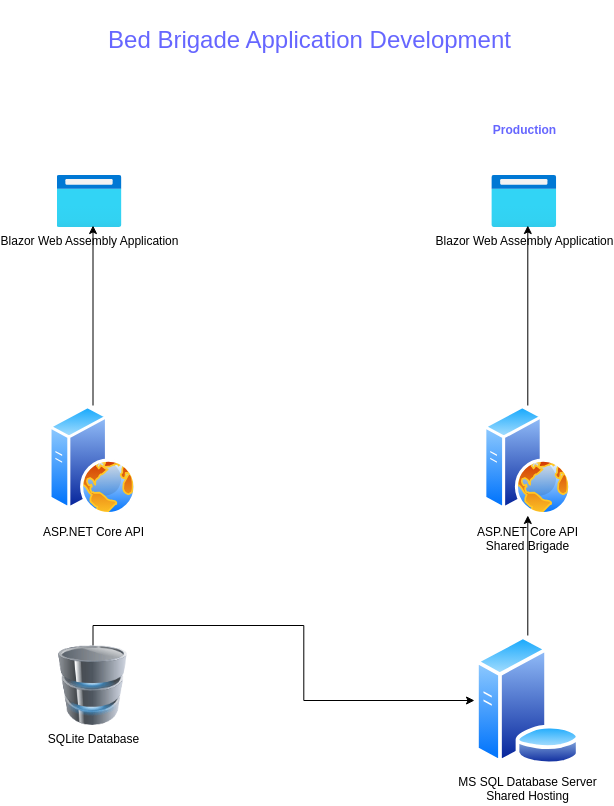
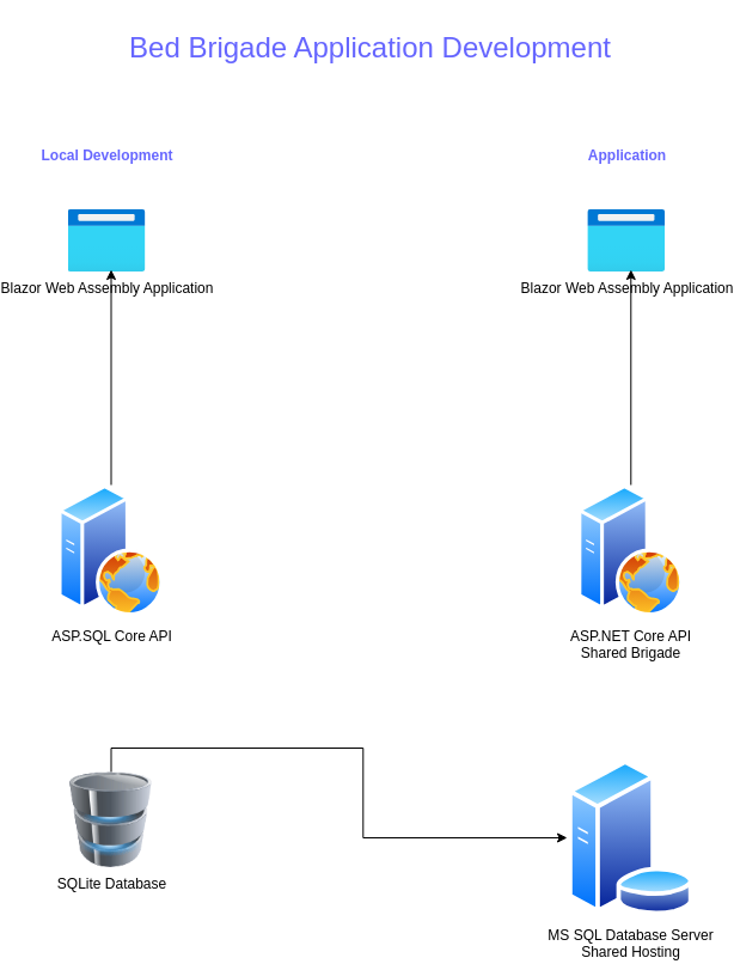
+ <mxCell id="12" value="Local Development" style="text;html=1;resizable=0;autosize=1;align=center;verticalAlign=middle;points=[];fillColor=none;strokeColor=none;rounded=0;fontStyle=1;fontColor=#6666FF;" vertex="1" parent="1"><mxGeometry x="20" y="115" width="130" height="30" as="geometry" /></mxCell>
- <mxCell id="13" value="Production" style="text;html=1;resizable=0;autosize=1;align=center;verticalAlign=middle;points=[];fillColor=none;strokeColor=none;rounded=0;fontStyle=1;fontColor=#6666FF;" vertex="1" parent="1"><mxGeometry x="474.8" y="115" width="90" height="30" as="geometry" /></mxCell>
+ <mxCell id="13" value="Application" style="text;html=1;resizable=0;autosize=1;align=center;verticalAlign=middle;points=[];fillColor=none;strokeColor=none;rounded=0;fontStyle=1;fontColor=#6666FF;" vertex="1" parent="1"><mxGeometry x="474.8" y="115" width="90" height="30" as="geometry" /></mxCell>
- <mxCell id="4" value="ASP.NET Core API" style="aspect=fixed;perimeter=ellipsePerimeter;html=1;align=center;shadow=0;dashed=0;spacingTop=3;image;image=img/lib/active_directory/web_server.svg;" vertex="1" parent="1"><mxGeometry x="44.5" y="405" width="88" height="110" as="geometry" /></mxCell>
+ <mxCell id="4" value="ASP.SQL Core API" style="aspect=fixed;perimeter=ellipsePerimeter;html=1;align=center;shadow=0;dashed=0;spacingTop=3;image;image=img/lib/active_directory/web_server.svg;" vertex="1" parent="1"><mxGeometry x="44.5" y="405" width="88" height="110" as="geometry" /></mxCell>
- <mxCell id="10" style="edgeStyle=orthogonalEdgeStyle;rounded=0;orthogonalLoop=1;jettySize=auto;html=1;exitX=0.5;exitY=0;exitDx=0;exitDy=0;" edge="1" parent="1" source="11" target="9"><mxGeometry relative="1" as="geometry"><mxPoint x="523.3" y="645" as="sourcePoint" /></mxGeometry></mxCell>
